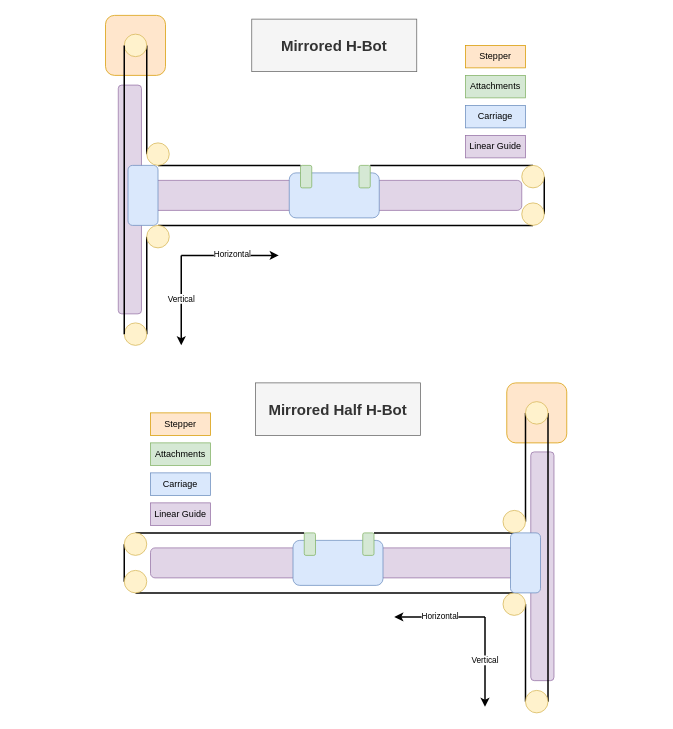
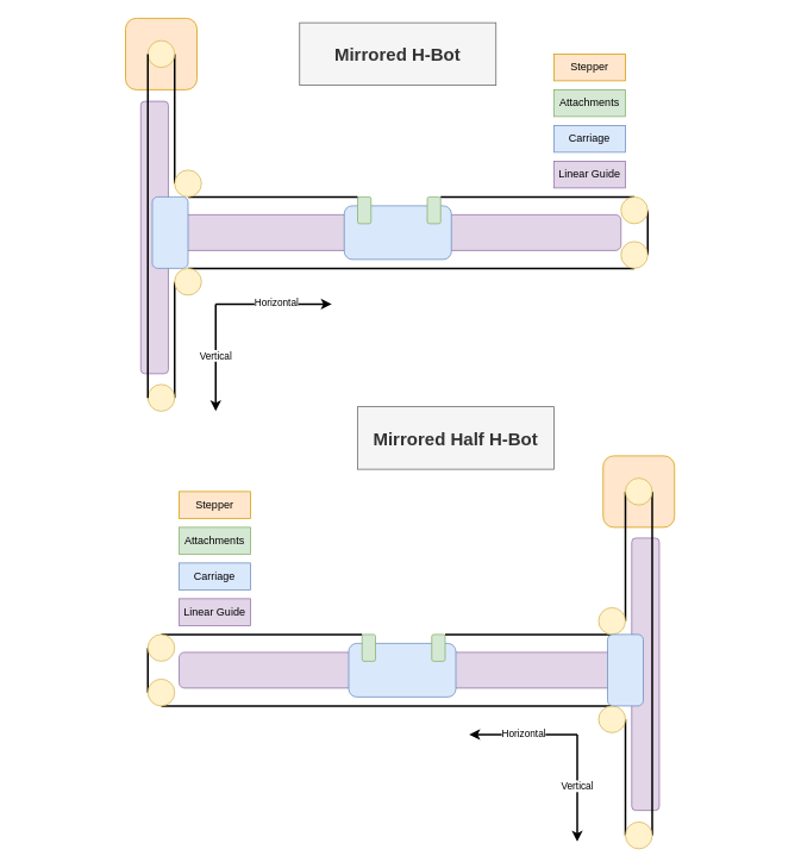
- <mxCell id="50" value="&lt;font style=&quot;font-size: 20px&quot;&gt;&lt;b&gt;Mirrored Half H-Bot&lt;br&gt;&lt;/b&gt;&lt;/font&gt;" style="text;html=1;align=center;verticalAlign=middle;whiteSpace=wrap;rounded=0;fillColor=#f5f5f5;strokeColor=#666666;fontColor=#333333;" vertex="1" parent="1"><mxGeometry x="340" y="510" width="220" height="70" as="geometry" /></mxCell>
+ <mxCell id="50" value="&lt;font style=&quot;font-size: 20px&quot;&gt;&lt;b&gt;Mirrored Half H-Bot&lt;br&gt;&lt;/b&gt;&lt;/font&gt;" style="text;html=1;align=center;verticalAlign=middle;whiteSpace=wrap;rounded=0;fillColor=#f5f5f5;strokeColor=#666666;fontColor=#333333;" vertex="1" parent="1"><mxGeometry x="400" y="455" width="220" height="70" as="geometry" /></mxCell>
